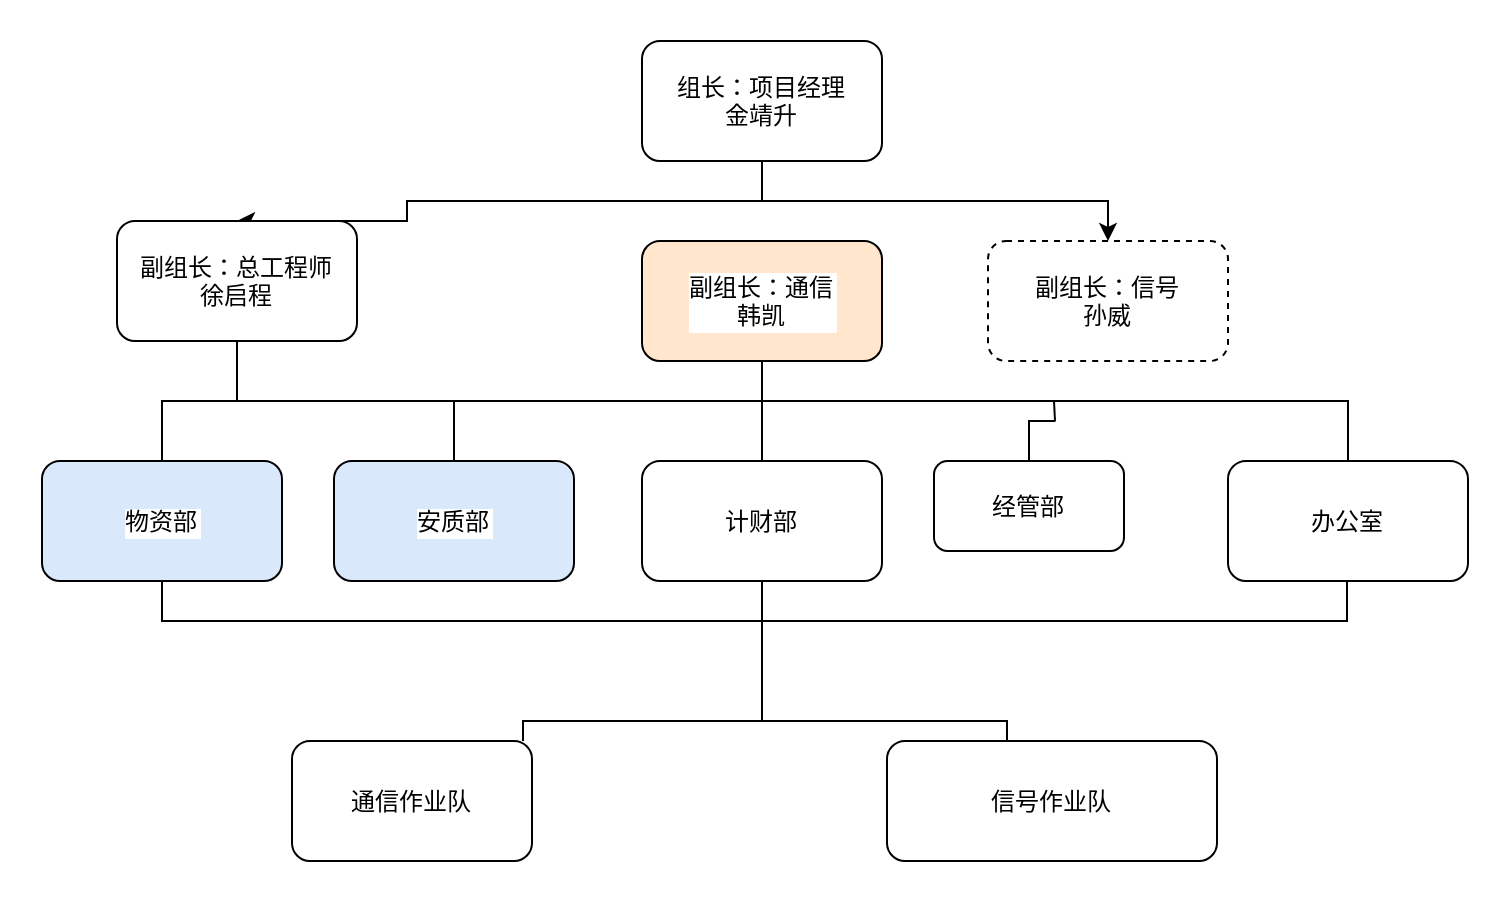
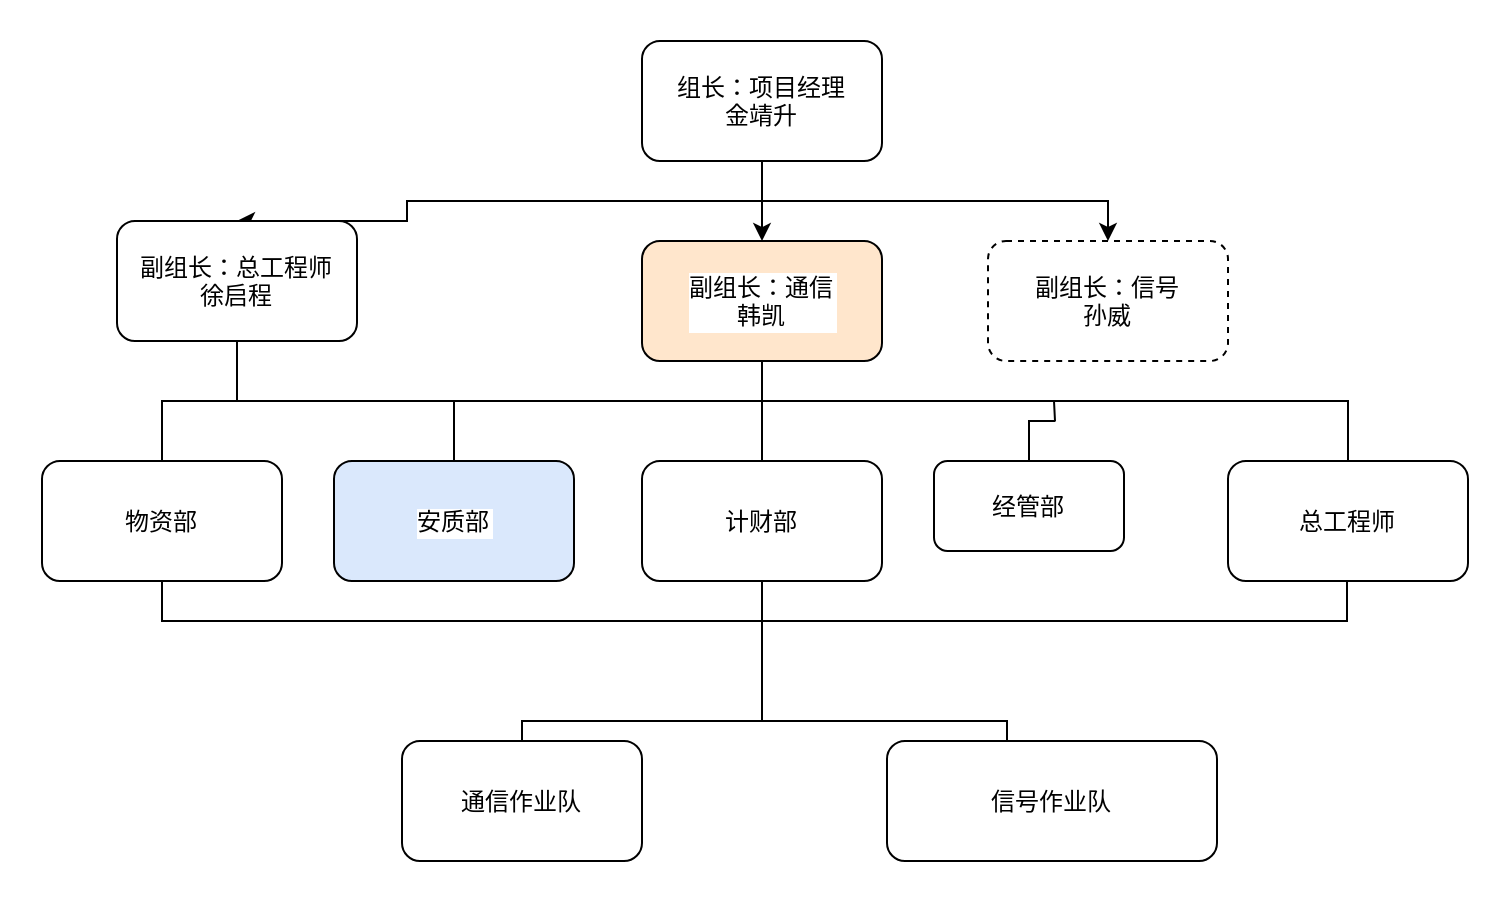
+ <mxCell id="3" value="" style="edgeStyle=orthogonalEdgeStyle;rounded=0;orthogonalLoop=1;jettySize=auto;labelBackgroundColor=default;" parent="1" source="5" target="8" edge="1"><mxGeometry relative="1" as="geometry"><Array as="points"><mxPoint x="381" y="90" /><mxPoint x="381" y="90" /></Array></mxGeometry></mxCell>
- <mxCell id="11" value="物资部" style="rounded=1;labelBackgroundColor=default;fillColor=#dae8fc;" parent="1" vertex="1"><mxGeometry x="20.5" y="230" width="120" height="60" as="geometry" /></mxCell>
+ <mxCell id="11" value="物资部" style="rounded=1;labelBackgroundColor=default;" parent="1" vertex="1"><mxGeometry x="20.5" y="230" width="120" height="60" as="geometry" /></mxCell>
- <mxCell id="21" value="办公室" style="rounded=1;labelBackgroundColor=default;" parent="1" vertex="1"><mxGeometry x="613.5" y="230" width="120" height="60" as="geometry" /></mxCell>
+ <mxCell id="21" value="总工程师" style="rounded=1;labelBackgroundColor=default;" parent="1" vertex="1"><mxGeometry x="613.5" y="230" width="120" height="60" as="geometry" /></mxCell>
- <mxCell id="23" value="通信作业队" style="rounded=1;labelBackgroundColor=default;" parent="1" vertex="1"><mxGeometry x="145.5" y="370" width="120" height="60" as="geometry" /></mxCell>
+ <mxCell id="23" value="通信作业队" style="rounded=1;labelBackgroundColor=default;" parent="1" vertex="1"><mxGeometry x="200.5" y="370" width="120" height="60" as="geometry" /></mxCell>
